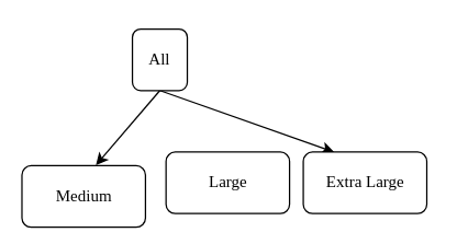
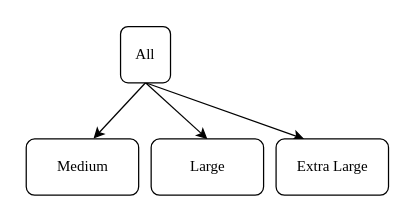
+ <mxCell id="3" style="edgeStyle=none;rounded=0;orthogonalLoop=1;jettySize=auto;html=0;exitX=0.5;exitY=1;exitDx=0;exitDy=0;entryX=0.5;entryY=0;entryDx=0;entryDy=0;endArrow=classic;endFill=1;fontColor=none;shadow=0;" parent="1" source="7" target="2" edge="1"><mxGeometry relative="1" as="geometry" /></mxCell>
- <mxCell id="8" value="Medium" style="whiteSpace=wrap;html=1;rounded=1;shadow=0;labelBackgroundColor=none;strokeColor=#000000;strokeWidth=1;fillColor=#ffffff;fontFamily=Verdana;fontSize=12;fontColor=#000000;align=center;glass=0;" vertex="1" parent="1"><mxGeometry x="15.5" y="120.5" width="90" height="45" as="geometry" /></mxCell>
+ <mxCell id="8" value="Medium" style="whiteSpace=wrap;html=1;rounded=1;shadow=0;labelBackgroundColor=none;strokeColor=#000000;strokeWidth=1;fillColor=#ffffff;fontFamily=Verdana;fontSize=12;fontColor=#000000;align=center;glass=0;" vertex="1" parent="1"><mxGeometry x="20.5" y="110.5" width="90" height="45" as="geometry" /></mxCell>
